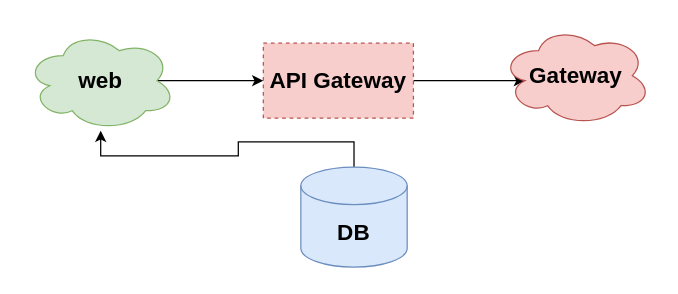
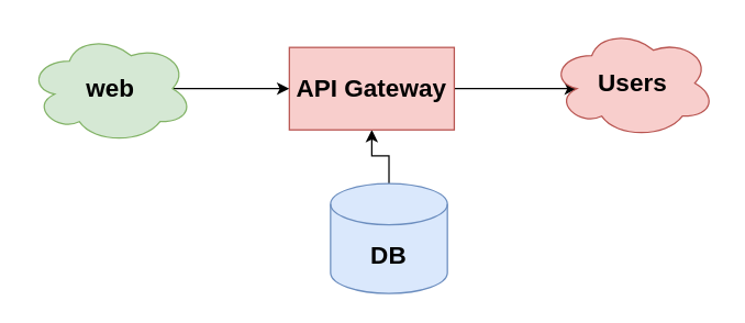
- <mxCell id="8" value="&lt;b&gt;&lt;font style=&quot;font-size: 18px&quot;&gt;Gateway&lt;/font&gt;&lt;/b&gt;" style="ellipse;shape=cloud;whiteSpace=wrap;html=1;fontSize=18;fillColor=#f8cecc;strokeColor=#b85450;" vertex="1" parent="1"><mxGeometry x="400" y="20" width="120" height="80" as="geometry" /></mxCell>
+ <mxCell id="8" value="&lt;b&gt;&lt;font style=&quot;font-size: 18px&quot;&gt;Users&lt;/font&gt;&lt;/b&gt;" style="ellipse;shape=cloud;whiteSpace=wrap;html=1;fontSize=18;fillColor=#f8cecc;strokeColor=#b85450;" vertex="1" parent="1"><mxGeometry x="400" y="20" width="120" height="80" as="geometry" /></mxCell>
- <mxCell id="5" value="&lt;b&gt;&lt;font style=&quot;font-size: 18px&quot;&gt;API Gateway&lt;/font&gt;&lt;/b&gt;" style="rounded=0;whiteSpace=wrap;html=1;fillColor=#f8cecc;strokeColor=#b85450;dashed=1;" vertex="1" parent="1"><mxGeometry x="210" y="34" width="120" height="60" as="geometry" /></mxCell>
+ <mxCell id="5" value="&lt;b&gt;&lt;font style=&quot;font-size: 18px&quot;&gt;API Gateway&lt;/font&gt;&lt;/b&gt;" style="rounded=0;whiteSpace=wrap;html=1;fillColor=#f8cecc;strokeColor=#b85450;" vertex="1" parent="1"><mxGeometry x="210" y="34" width="120" height="60" as="geometry" /></mxCell>
- <mxCell id="2" style="edgeStyle=orthogonalEdgeStyle;rounded=0;orthogonalLoop=1;jettySize=auto;html=1;exitX=0.5;exitY=0;exitDx=0;exitDy=0;exitPerimeter=0;" edge="1" parent="1" source="3" target="7"><mxGeometry relative="1" as="geometry" /></mxCell>
+ <mxCell id="2" style="edgeStyle=orthogonalEdgeStyle;rounded=0;orthogonalLoop=1;jettySize=auto;html=1;exitX=0.5;exitY=0;exitDx=0;exitDy=0;exitPerimeter=0;entryX=0.5;entryY=1;entryDx=0;entryDy=0;" edge="1" parent="1" source="3" target="5"><mxGeometry relative="1" as="geometry" /></mxCell>
